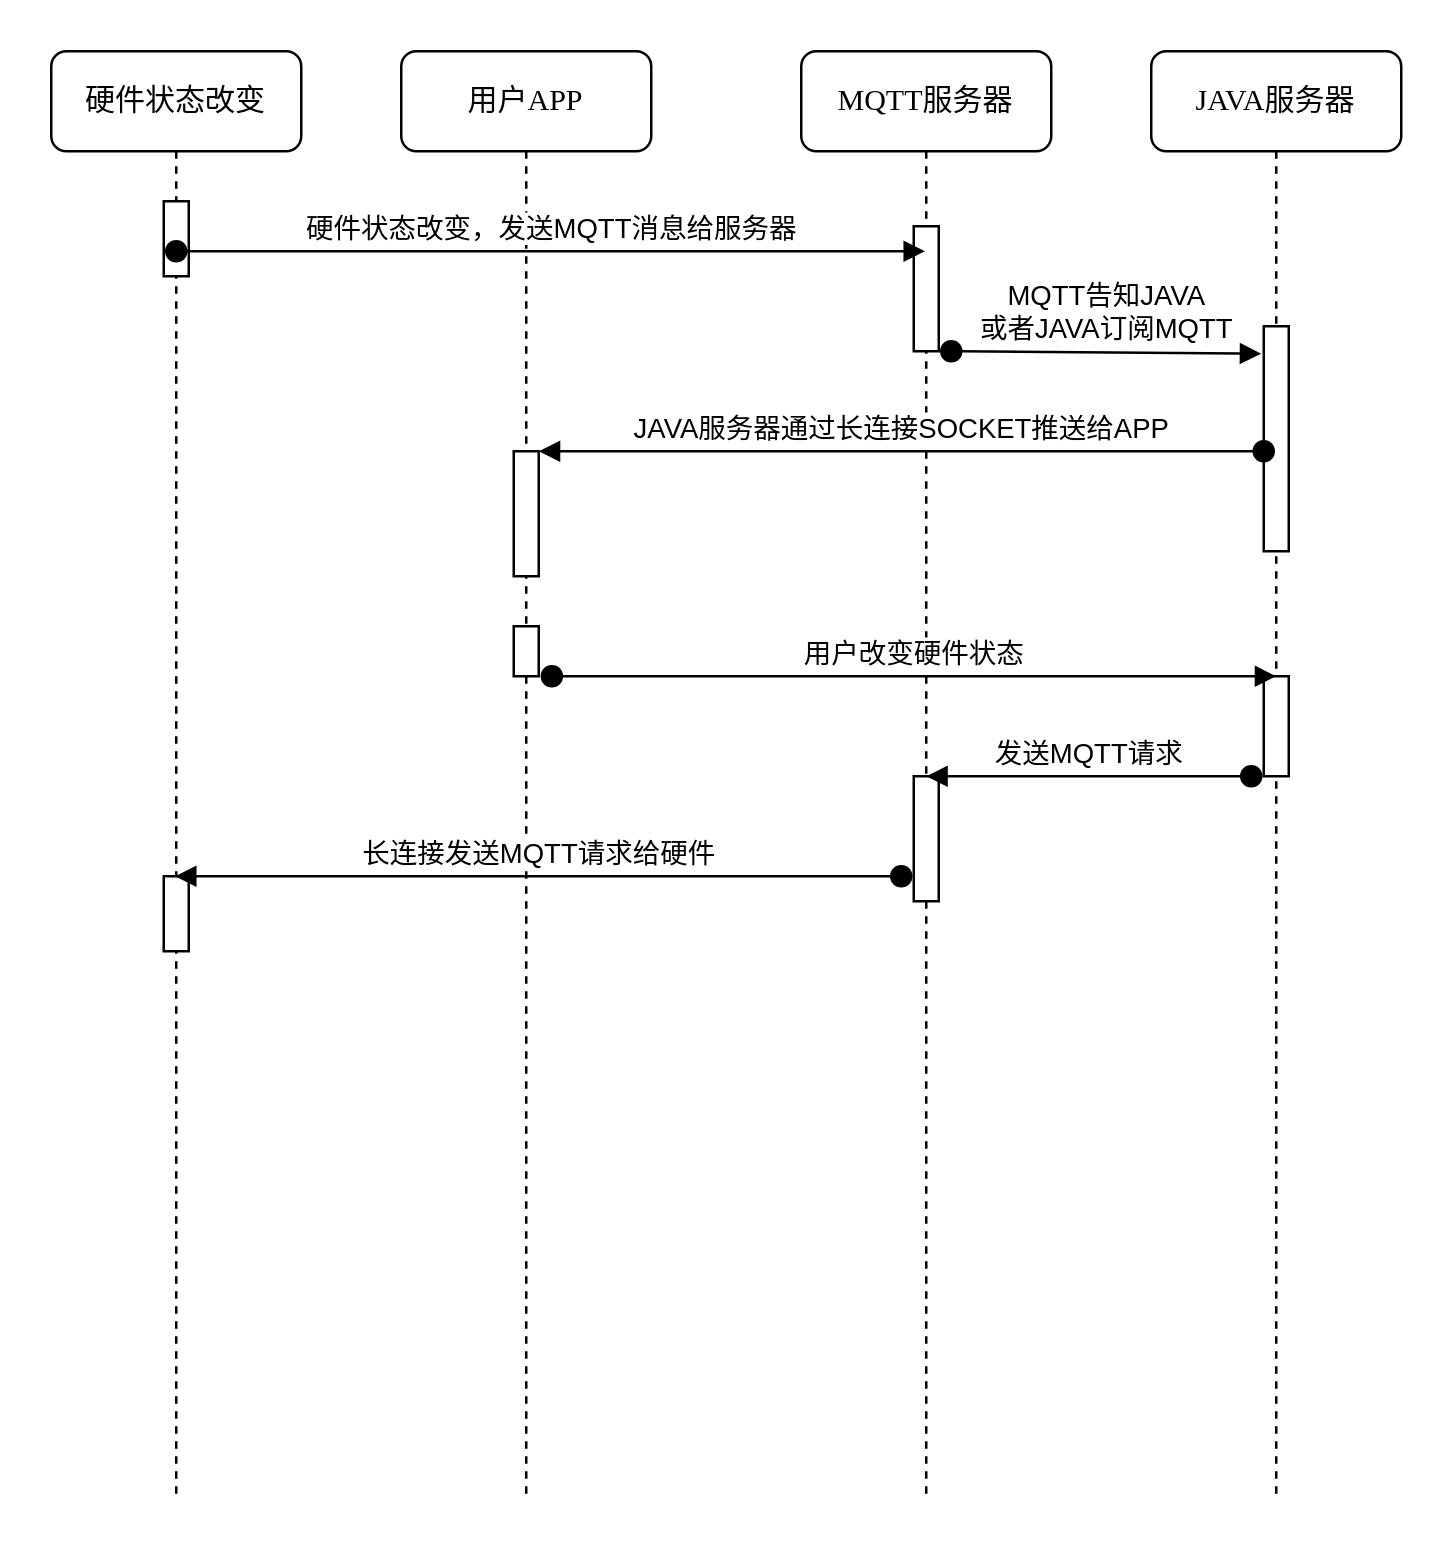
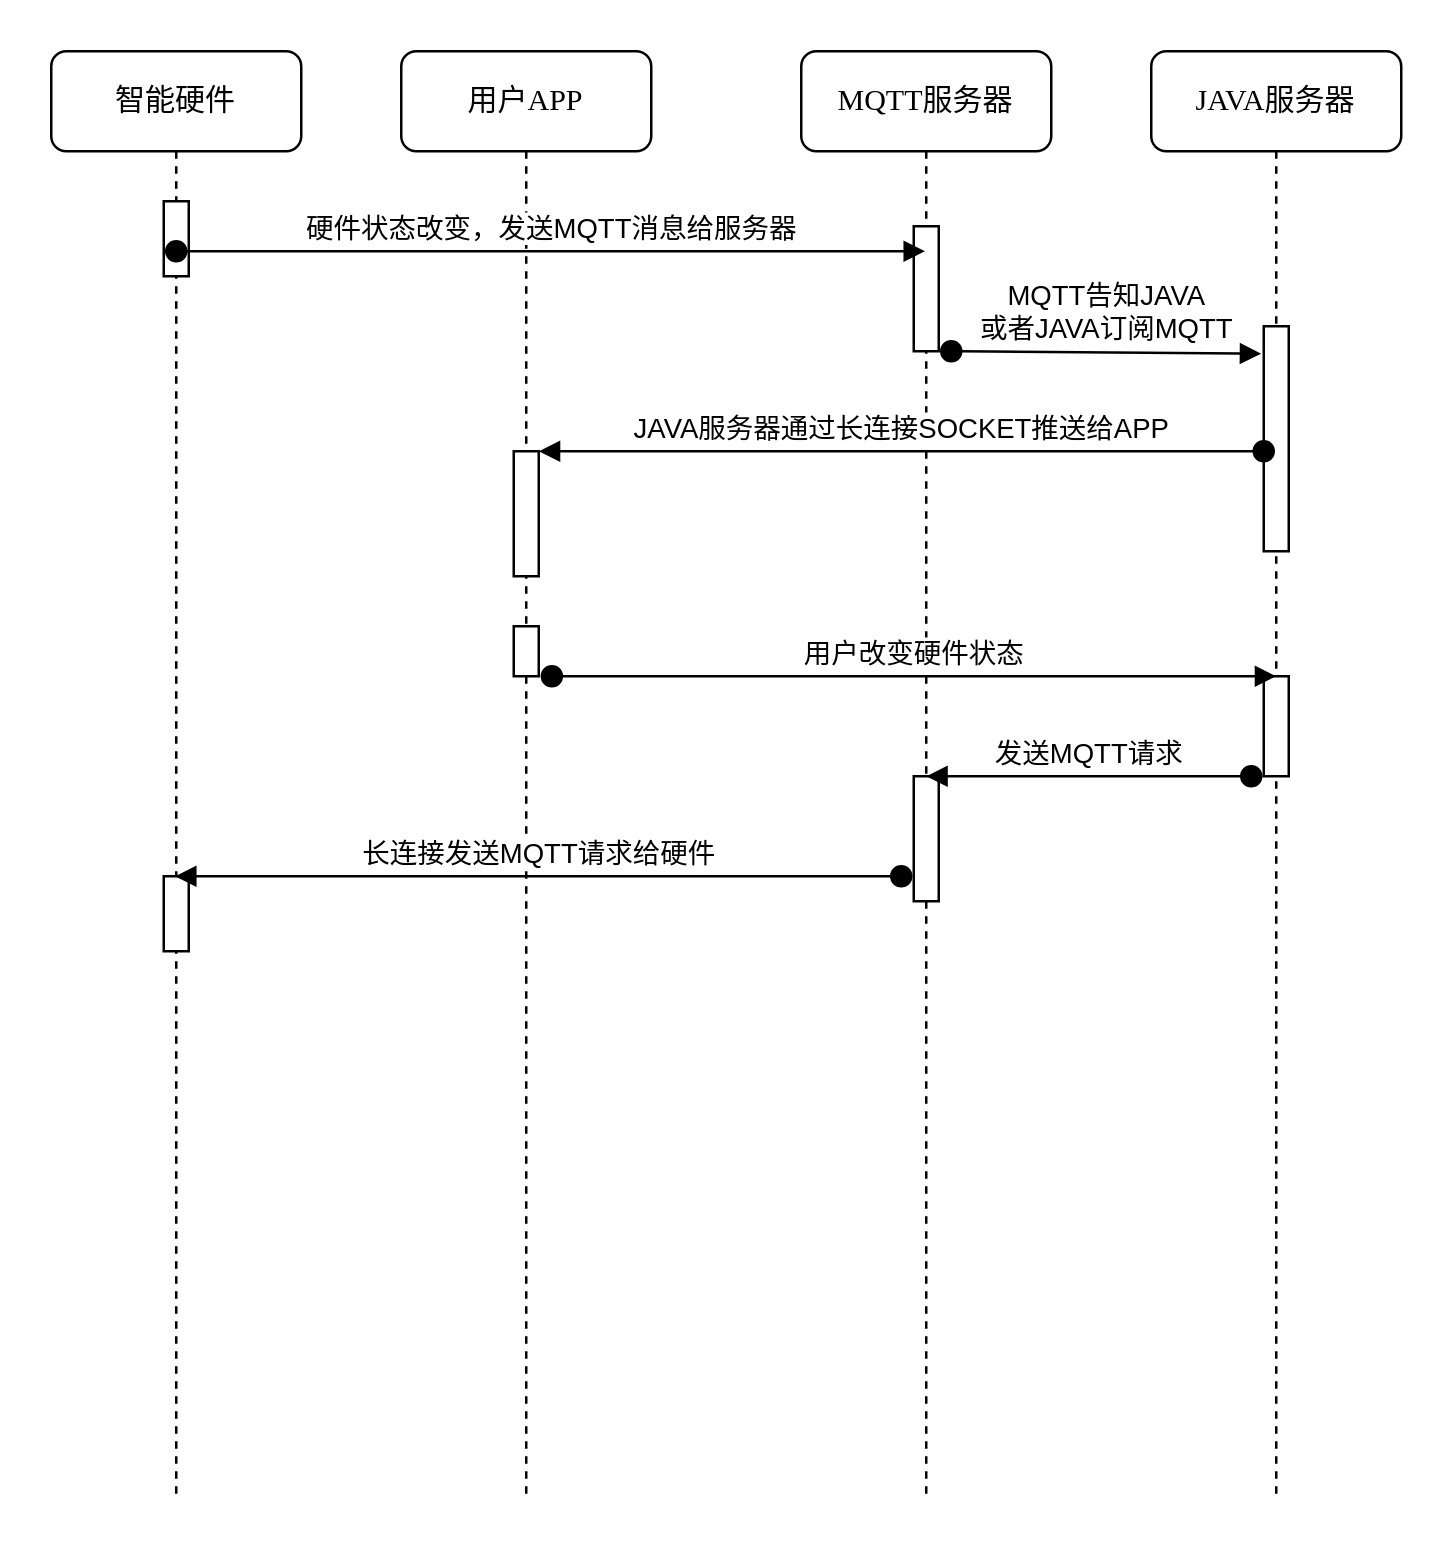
- <mxCell id="11" value="硬件状态改变" style="shape=umlLifeline;perimeter=lifelinePerimeter;whiteSpace=wrap;html=1;container=1;collapsible=0;recursiveResize=0;outlineConnect=0;rounded=1;shadow=0;comic=0;labelBackgroundColor=none;strokeWidth=1;fontFamily=Verdana;fontSize=12;align=center;" parent="1" vertex="1"><mxGeometry x="20" y="20" width="100" height="580" as="geometry" /></mxCell>
+ <mxCell id="11" value="智能硬件" style="shape=umlLifeline;perimeter=lifelinePerimeter;whiteSpace=wrap;html=1;container=1;collapsible=0;recursiveResize=0;outlineConnect=0;rounded=1;shadow=0;comic=0;labelBackgroundColor=none;strokeWidth=1;fontFamily=Verdana;fontSize=12;align=center;" parent="1" vertex="1"><mxGeometry x="20" y="20" width="100" height="580" as="geometry" /></mxCell>
